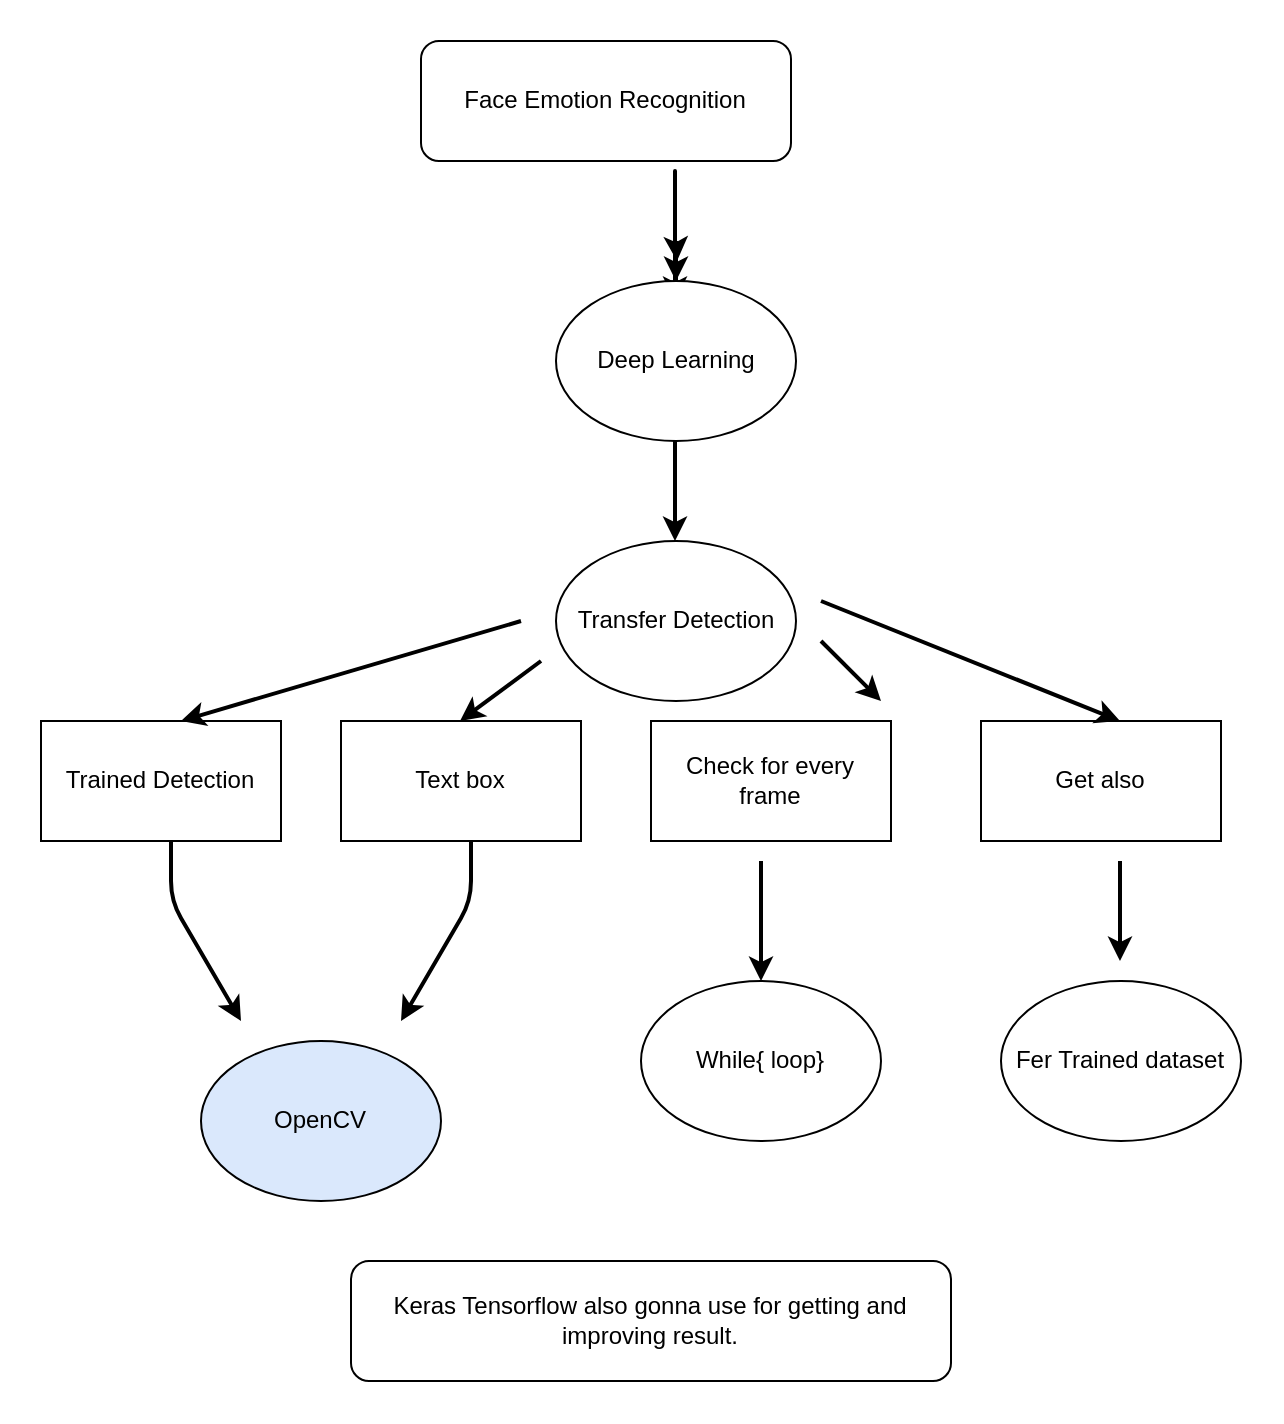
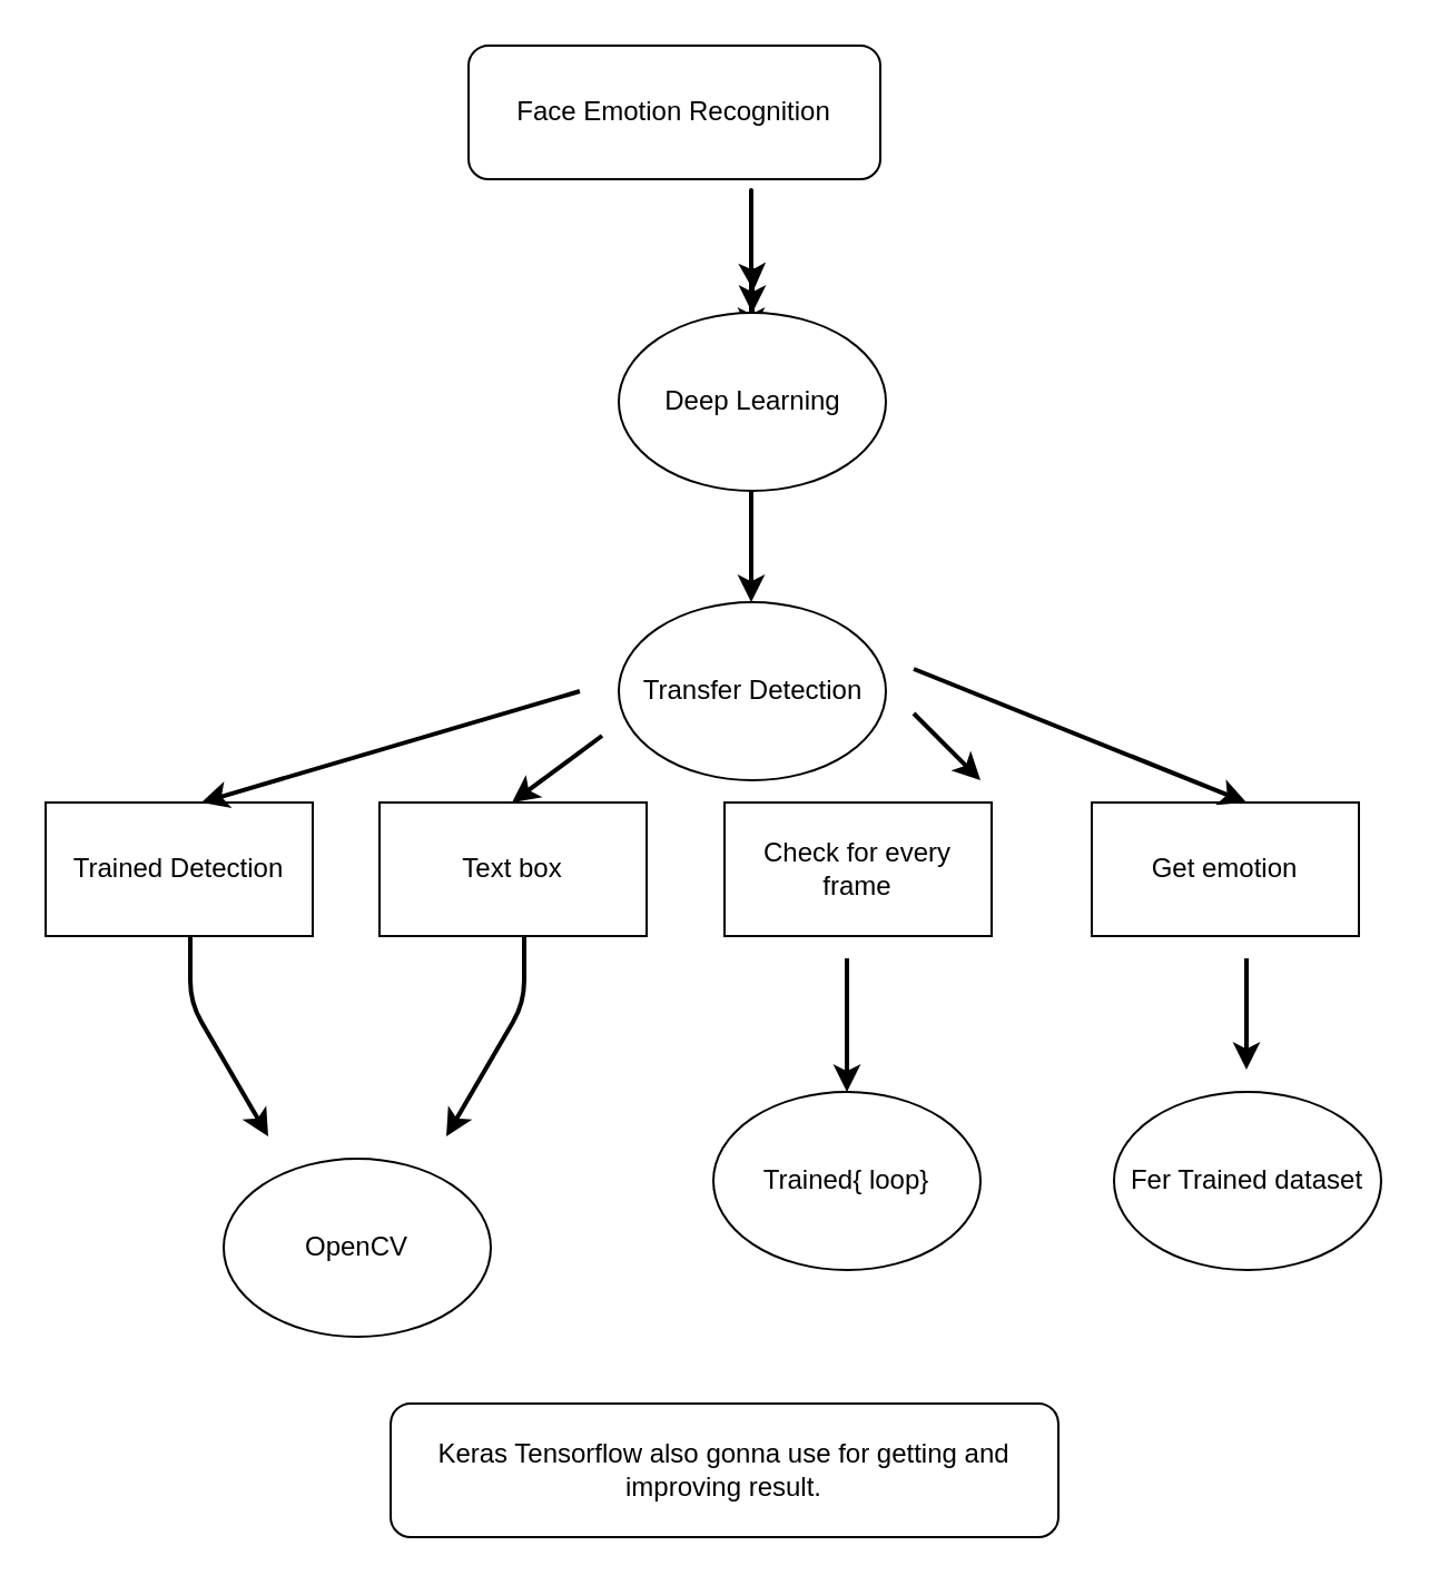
- <mxCell id="11" value="Get also" style="rounded=0;whiteSpace=wrap;html=1;" vertex="1" parent="1"><mxGeometry x="490" y="360" width="120" height="60" as="geometry" /></mxCell>
+ <mxCell id="11" value="Get emotion" style="rounded=0;whiteSpace=wrap;html=1;" vertex="1" parent="1"><mxGeometry x="490" y="360" width="120" height="60" as="geometry" /></mxCell>
- <mxCell id="13" value="While{ loop}" style="ellipse;whiteSpace=wrap;html=1;" vertex="1" parent="1"><mxGeometry x="320" y="490" width="120" height="80" as="geometry" /></mxCell>
+ <mxCell id="13" value="Trained{ loop}" style="ellipse;whiteSpace=wrap;html=1;" vertex="1" parent="1"><mxGeometry x="320" y="490" width="120" height="80" as="geometry" /></mxCell>
- <mxCell id="12" value="OpenCV" style="ellipse;whiteSpace=wrap;html=1;fillColor=#dae8fc;" vertex="1" parent="1"><mxGeometry x="100" y="520" width="120" height="80" as="geometry" /></mxCell>
+ <mxCell id="12" value="OpenCV" style="ellipse;whiteSpace=wrap;html=1;" vertex="1" parent="1"><mxGeometry x="100" y="520" width="120" height="80" as="geometry" /></mxCell>
